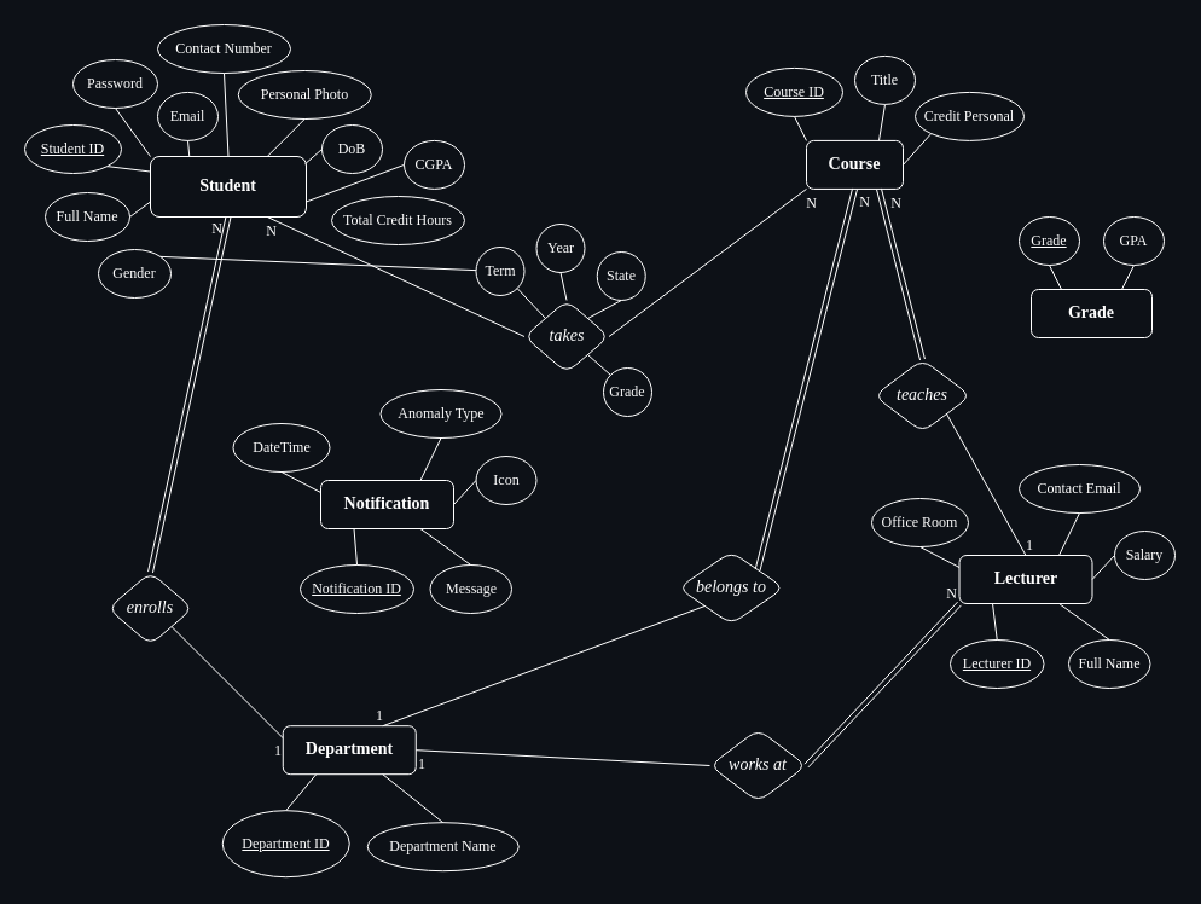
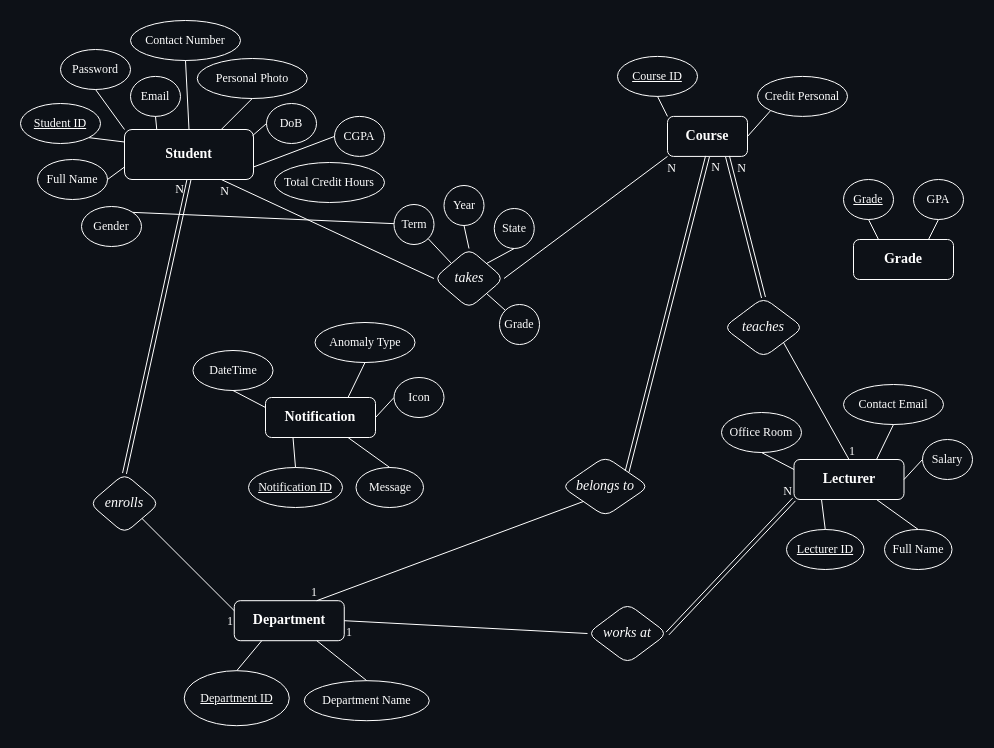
- <mxCell id="20" value="Title" style="ellipse;whiteSpace=wrap;html=1;align=center;labelBackgroundColor=none;fontFamily=Times New Roman;rounded=1;fontColor=#ffffff;fillColor=#0d1117;strokeColor=#FFFFFF;" parent="1" vertex="1"><mxGeometry x="707" y="45.91" width="50" height="40" as="geometry" /></mxCell>
- <mxCell id="22" value="" style="endArrow=none;html=1;rounded=1;exitX=0.5;exitY=1;exitDx=0;exitDy=0;entryX=0.75;entryY=0;entryDx=0;entryDy=0;labelBackgroundColor=none;fontColor=#ffffff;fontFamily=Times New Roman;strokeColor=#ffffff;" parent="1" source="20" target="17" edge="1"><mxGeometry relative="1" as="geometry"><mxPoint x="383" y="89.91" as="sourcePoint" /><mxPoint x="357" y="125.91" as="targetPoint" /></mxGeometry></mxCell>
